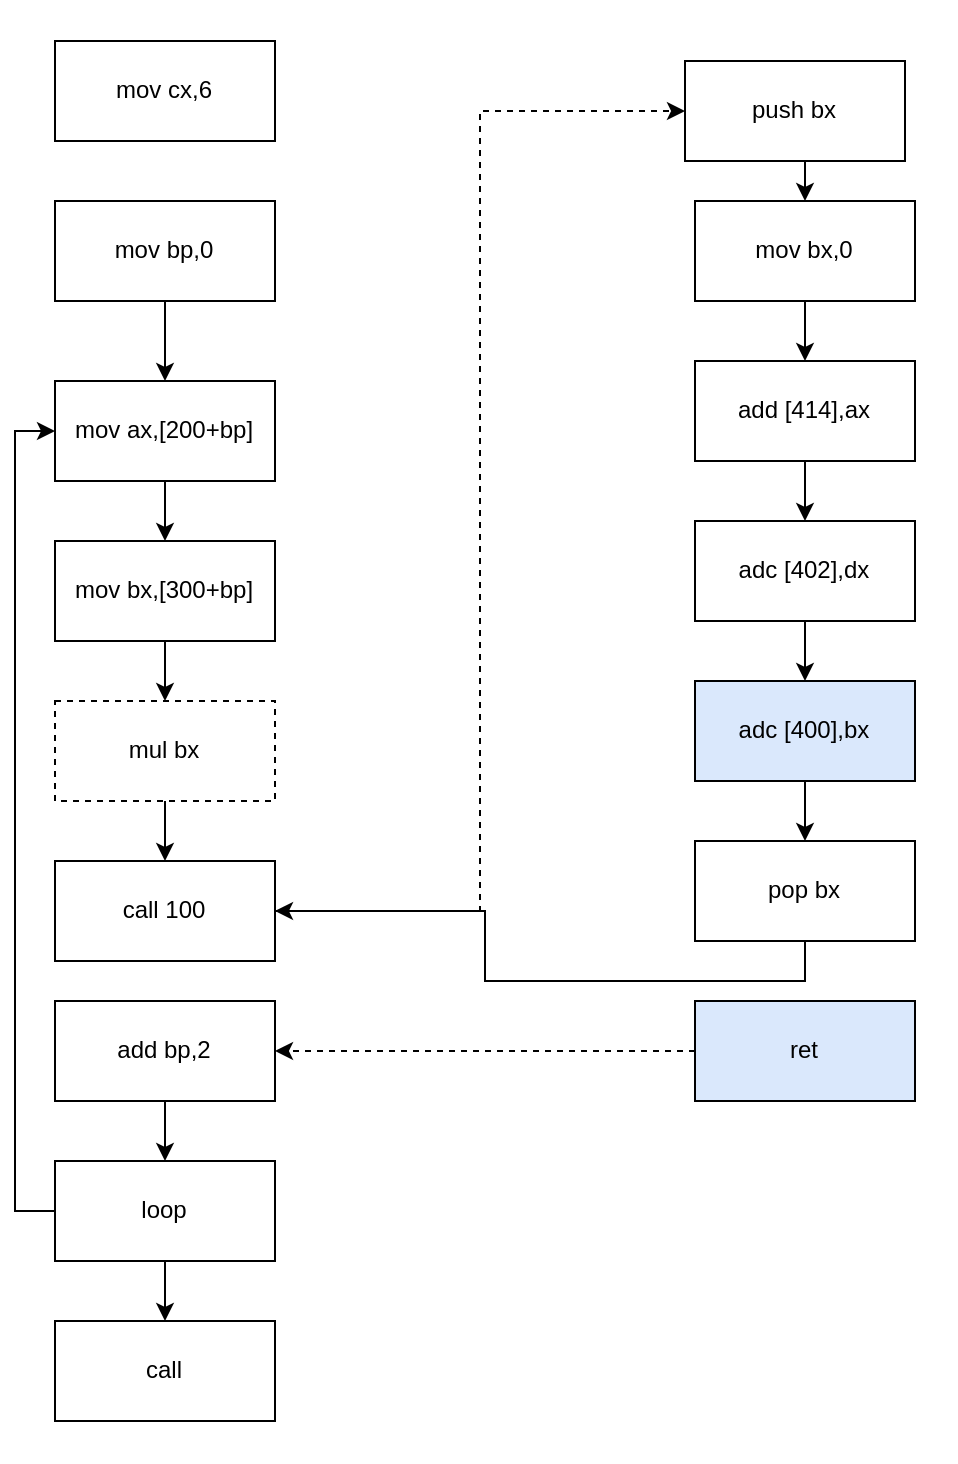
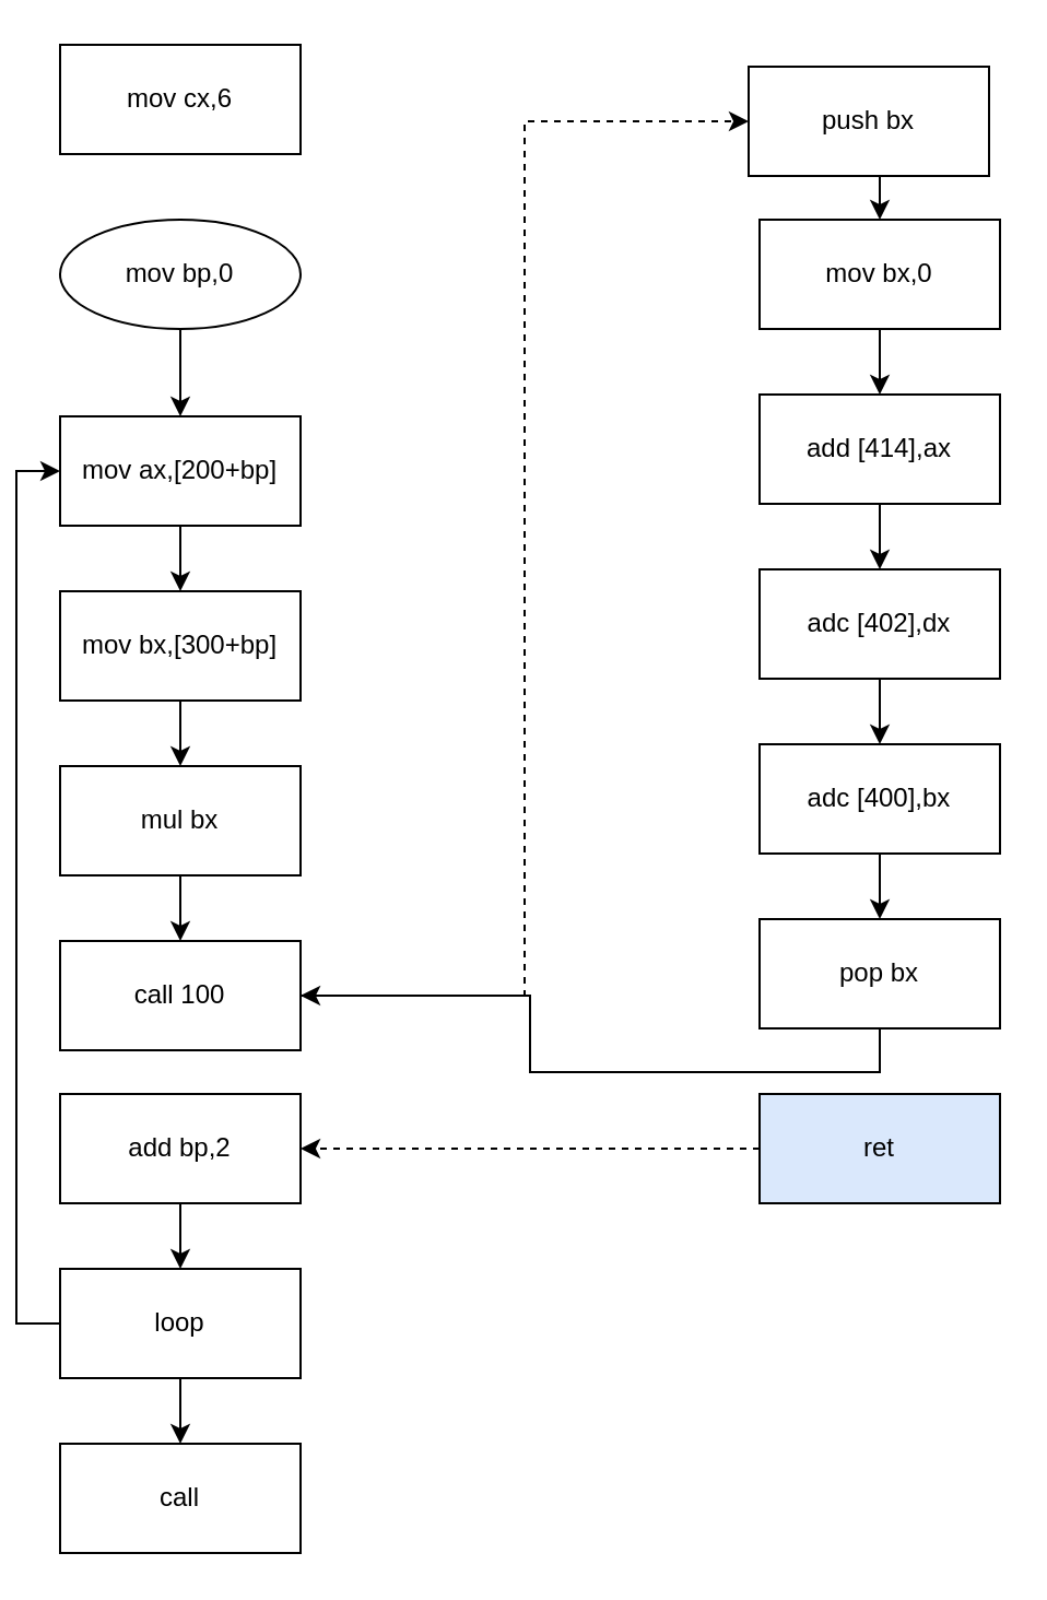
- <mxCell id="32" value="mov bp,0" style="rounded=0;whiteSpace=wrap;html=1;" vertex="1" parent="1"><mxGeometry x="20" y="100" width="110" height="50" as="geometry" /></mxCell>
+ <mxCell id="32" value="mov bp,0" style="ellipse;whiteSpace=wrap;html=1;" vertex="1" parent="1"><mxGeometry x="20" y="100" width="110" height="50" as="geometry" /></mxCell>
- <mxCell id="20" value="adc [400],bx" style="rounded=0;whiteSpace=wrap;html=1;fillColor=#dae8fc;" vertex="1" parent="1"><mxGeometry x="340" y="340" width="110" height="50" as="geometry" /></mxCell>
+ <mxCell id="20" value="adc [400],bx" style="rounded=0;whiteSpace=wrap;html=1;" vertex="1" parent="1"><mxGeometry x="340" y="340" width="110" height="50" as="geometry" /></mxCell>
- <mxCell id="7" value="mul bx" style="rounded=0;whiteSpace=wrap;html=1;dashed=1;" vertex="1" parent="1"><mxGeometry x="20" y="350" width="110" height="50" as="geometry" /></mxCell>
+ <mxCell id="7" value="mul bx" style="rounded=0;whiteSpace=wrap;html=1;" vertex="1" parent="1"><mxGeometry x="20" y="350" width="110" height="50" as="geometry" /></mxCell>
